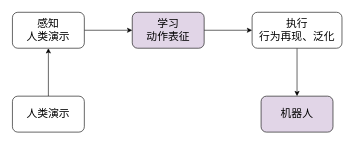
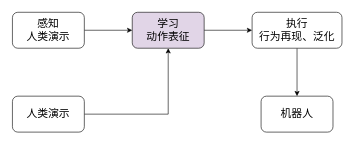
- <mxCell id="2" value="" style="edgeStyle=orthogonalEdgeStyle;rounded=0;orthogonalLoop=1;jettySize=auto;html=1;" edge="1" parent="1" source="3" target="5"><mxGeometry relative="1" as="geometry" /></mxCell>
+ <mxCell id="2" value="" style="edgeStyle=orthogonalEdgeStyle;rounded=0;orthogonalLoop=1;jettySize=auto;html=1;" edge="1" parent="1" source="3" target="7"><mxGeometry relative="1" as="geometry" /></mxCell>
- <mxCell id="10" value="&lt;font style=&quot;font-size: 18px&quot;&gt;机器人&lt;/font&gt;" style="rounded=1;whiteSpace=wrap;html=1;fillColor=#e1d5e7;" vertex="1" parent="1"><mxGeometry x="435" y="160" width="120" height="60" as="geometry" /></mxCell>
+ <mxCell id="10" value="&lt;font style=&quot;font-size: 18px&quot;&gt;机器人&lt;/font&gt;" style="rounded=1;whiteSpace=wrap;html=1;" vertex="1" parent="1"><mxGeometry x="435" y="160" width="120" height="60" as="geometry" /></mxCell>
